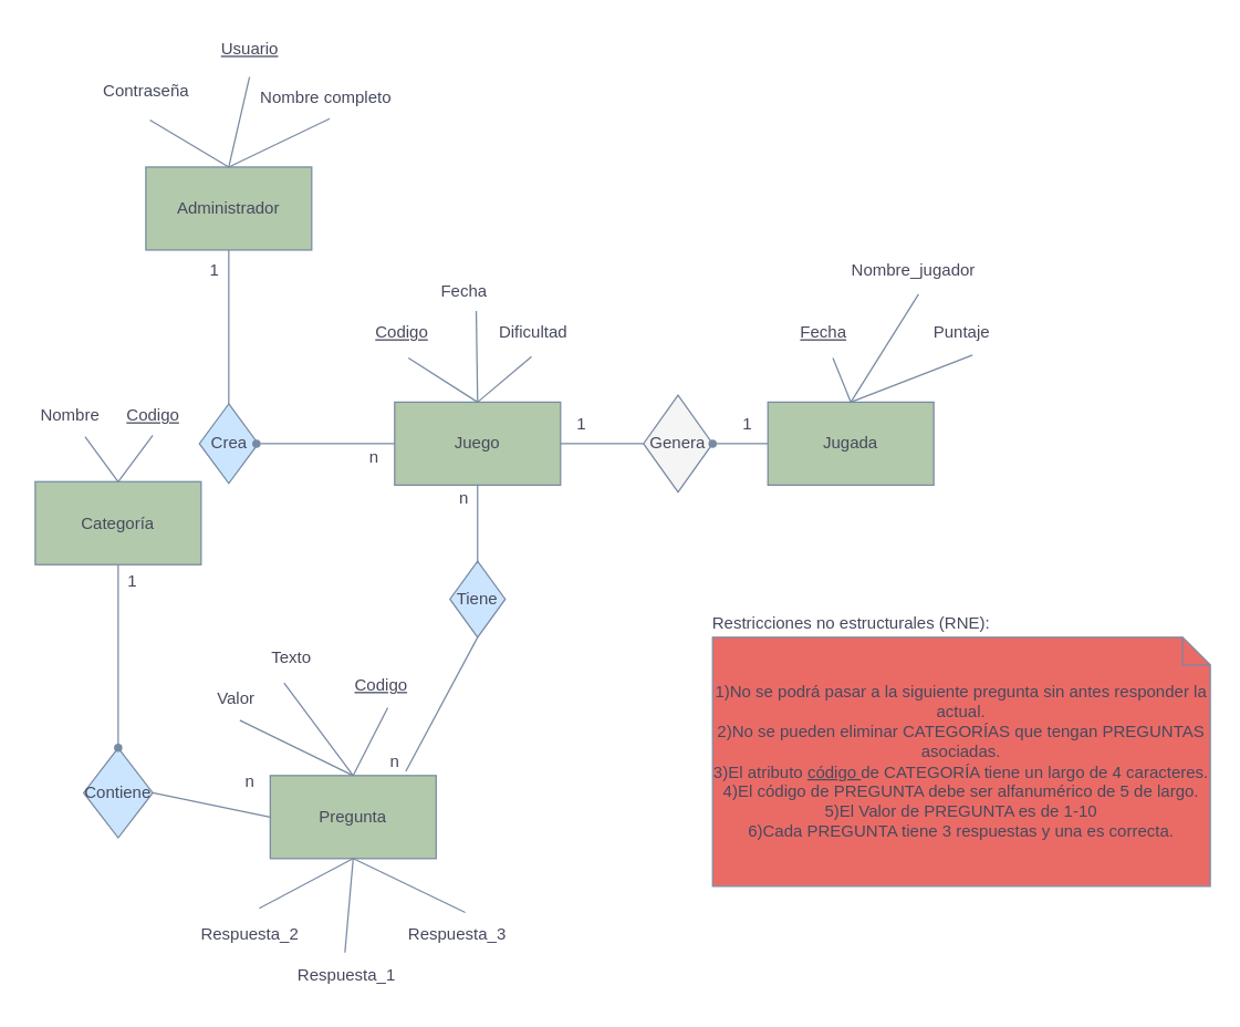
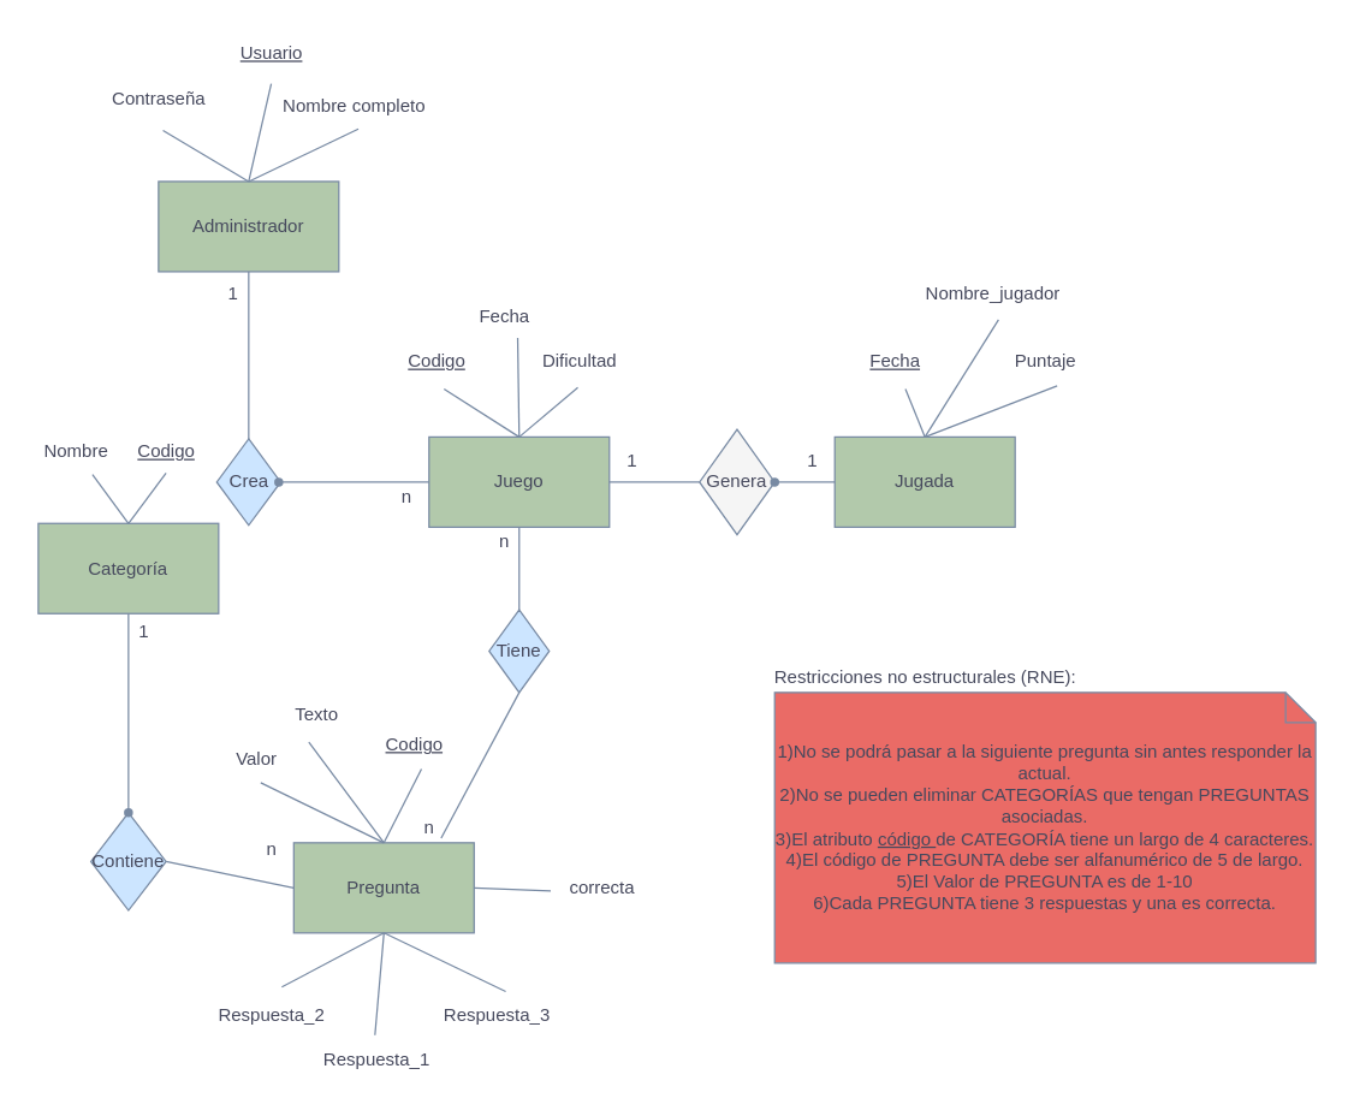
+ <mxCell id="67" value="correcta" style="text;html=1;align=center;verticalAlign=middle;resizable=0;points=[];autosize=1;strokeColor=none;fillColor=none;fontColor=#46495D;" vertex="1" parent="1"><mxGeometry x="365" y="575" width="70" height="30" as="geometry" /></mxCell>
+ <mxCell id="66" value="" style="endArrow=none;html=1;rounded=0;strokeColor=#788AA3;fontColor=#46495D;fillColor=#B2C9AB;exitX=1;exitY=0.5;exitDx=0;exitDy=0;entryX=0.014;entryY=0.567;entryDx=0;entryDy=0;entryPerimeter=0;" edge="1" parent="1" source="16" target="67"><mxGeometry width="50" height="50" relative="1" as="geometry"><mxPoint x="525" y="520" as="sourcePoint" /><mxPoint x="365" y="590" as="targetPoint" /></mxGeometry></mxCell>
